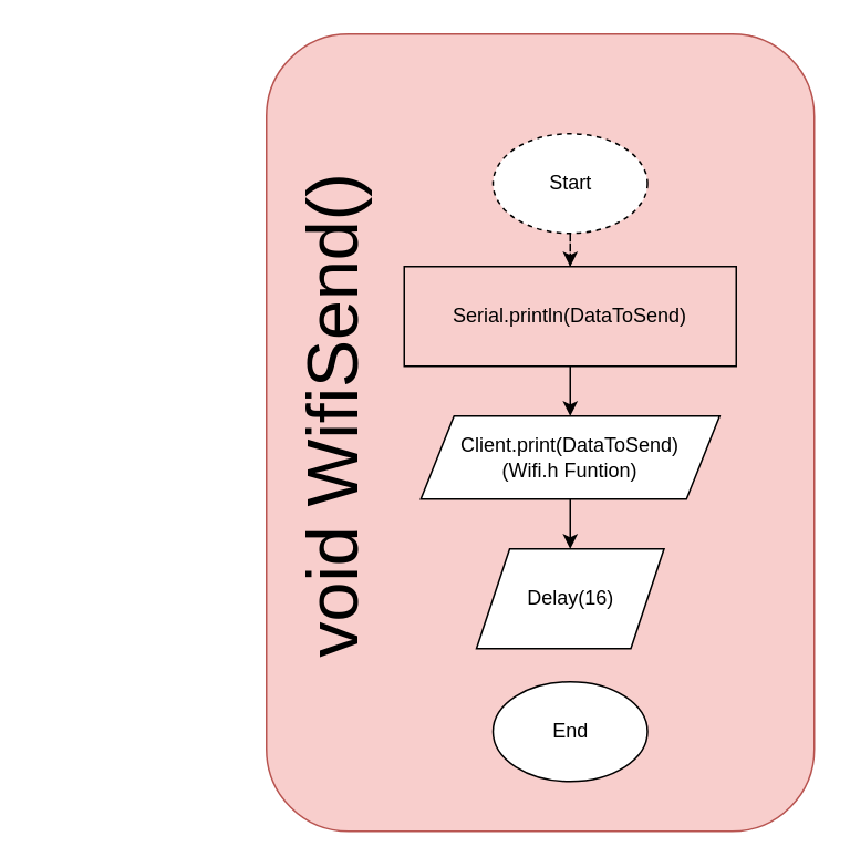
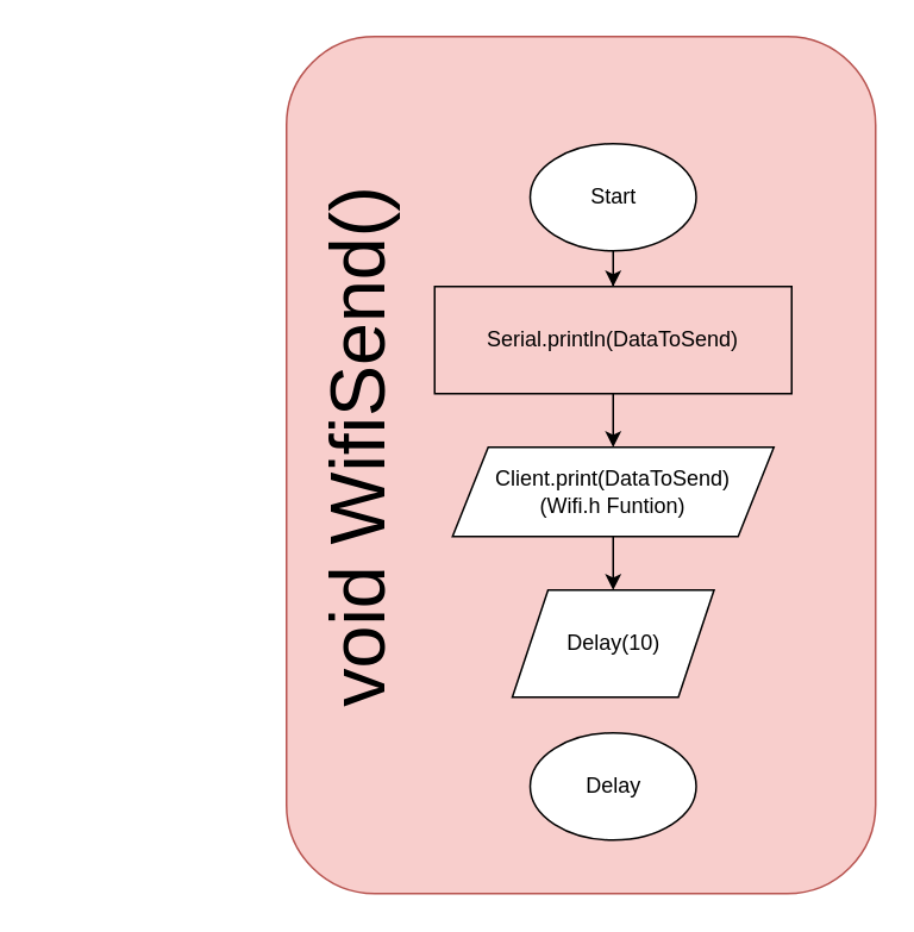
- <mxCell id="4" value="Start" style="ellipse;whiteSpace=wrap;html=1;dashed=1;" vertex="1" parent="1"><mxGeometry x="296.5" y="80" width="93" height="60" as="geometry" /></mxCell>
+ <mxCell id="4" value="Start" style="ellipse;whiteSpace=wrap;html=1;" vertex="1" parent="1"><mxGeometry x="296.5" y="80" width="93" height="60" as="geometry" /></mxCell>
- <mxCell id="3" value="" style="edgeStyle=orthogonalEdgeStyle;rounded=0;orthogonalLoop=1;jettySize=auto;html=1;dashed=1;" edge="1" parent="1" source="4" target="9"><mxGeometry relative="1" as="geometry" /></mxCell>
+ <mxCell id="3" value="" style="edgeStyle=orthogonalEdgeStyle;rounded=0;orthogonalLoop=1;jettySize=auto;html=1;" edge="1" parent="1" source="4" target="9"><mxGeometry relative="1" as="geometry" /></mxCell>
- <mxCell id="11" value="Delay(16)" style="shape=parallelogram;perimeter=parallelogramPerimeter;whiteSpace=wrap;html=1;fixedSize=1;" vertex="1" parent="1"><mxGeometry x="286.5" y="330" width="113" height="60" as="geometry" /></mxCell>
+ <mxCell id="11" value="Delay(10)" style="shape=parallelogram;perimeter=parallelogramPerimeter;whiteSpace=wrap;html=1;fixedSize=1;" vertex="1" parent="1"><mxGeometry x="286.5" y="330" width="113" height="60" as="geometry" /></mxCell>
- <mxCell id="10" value="End" style="ellipse;whiteSpace=wrap;html=1;" vertex="1" parent="1"><mxGeometry x="296.5" y="410" width="93" height="60" as="geometry" /></mxCell>
+ <mxCell id="10" value="Delay" style="ellipse;whiteSpace=wrap;html=1;" vertex="1" parent="1"><mxGeometry x="296.5" y="410" width="93" height="60" as="geometry" /></mxCell>
